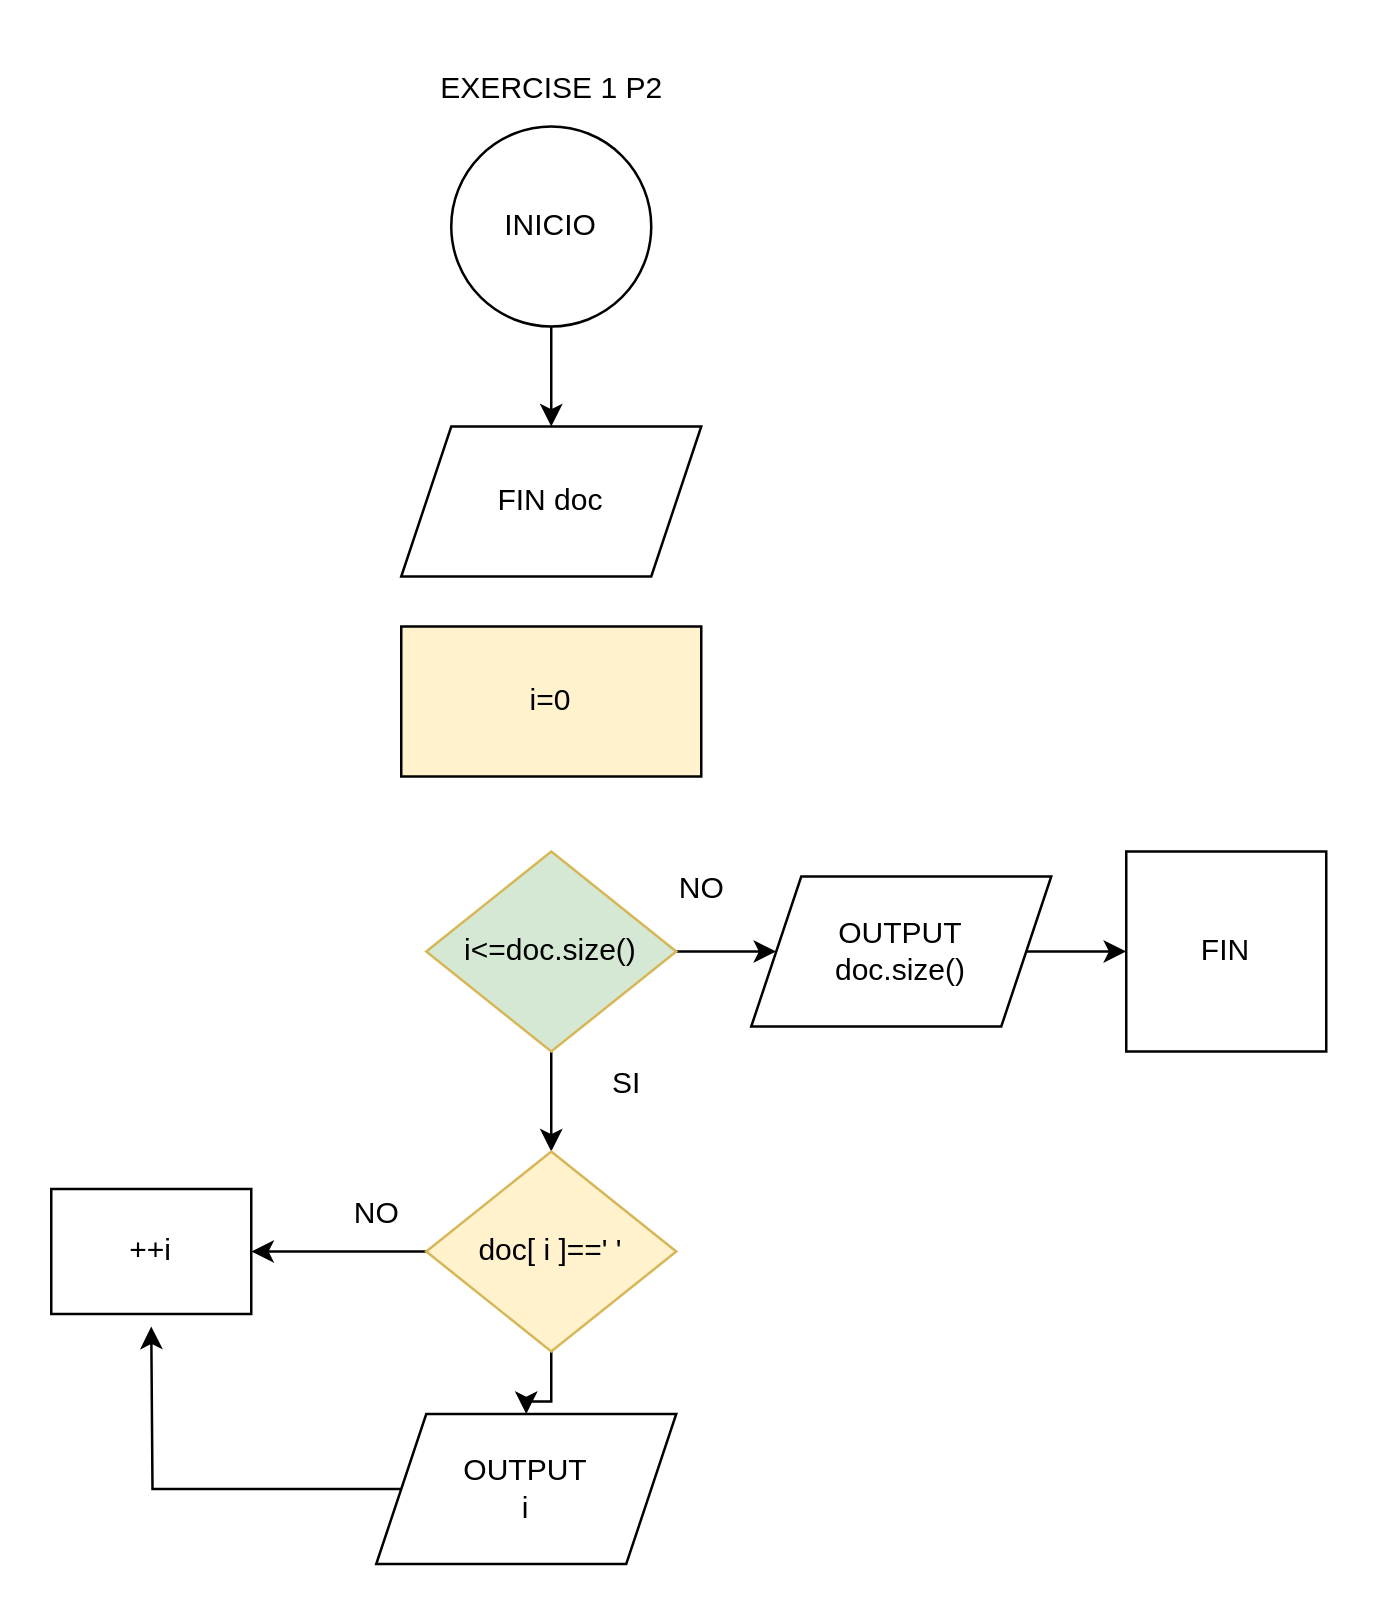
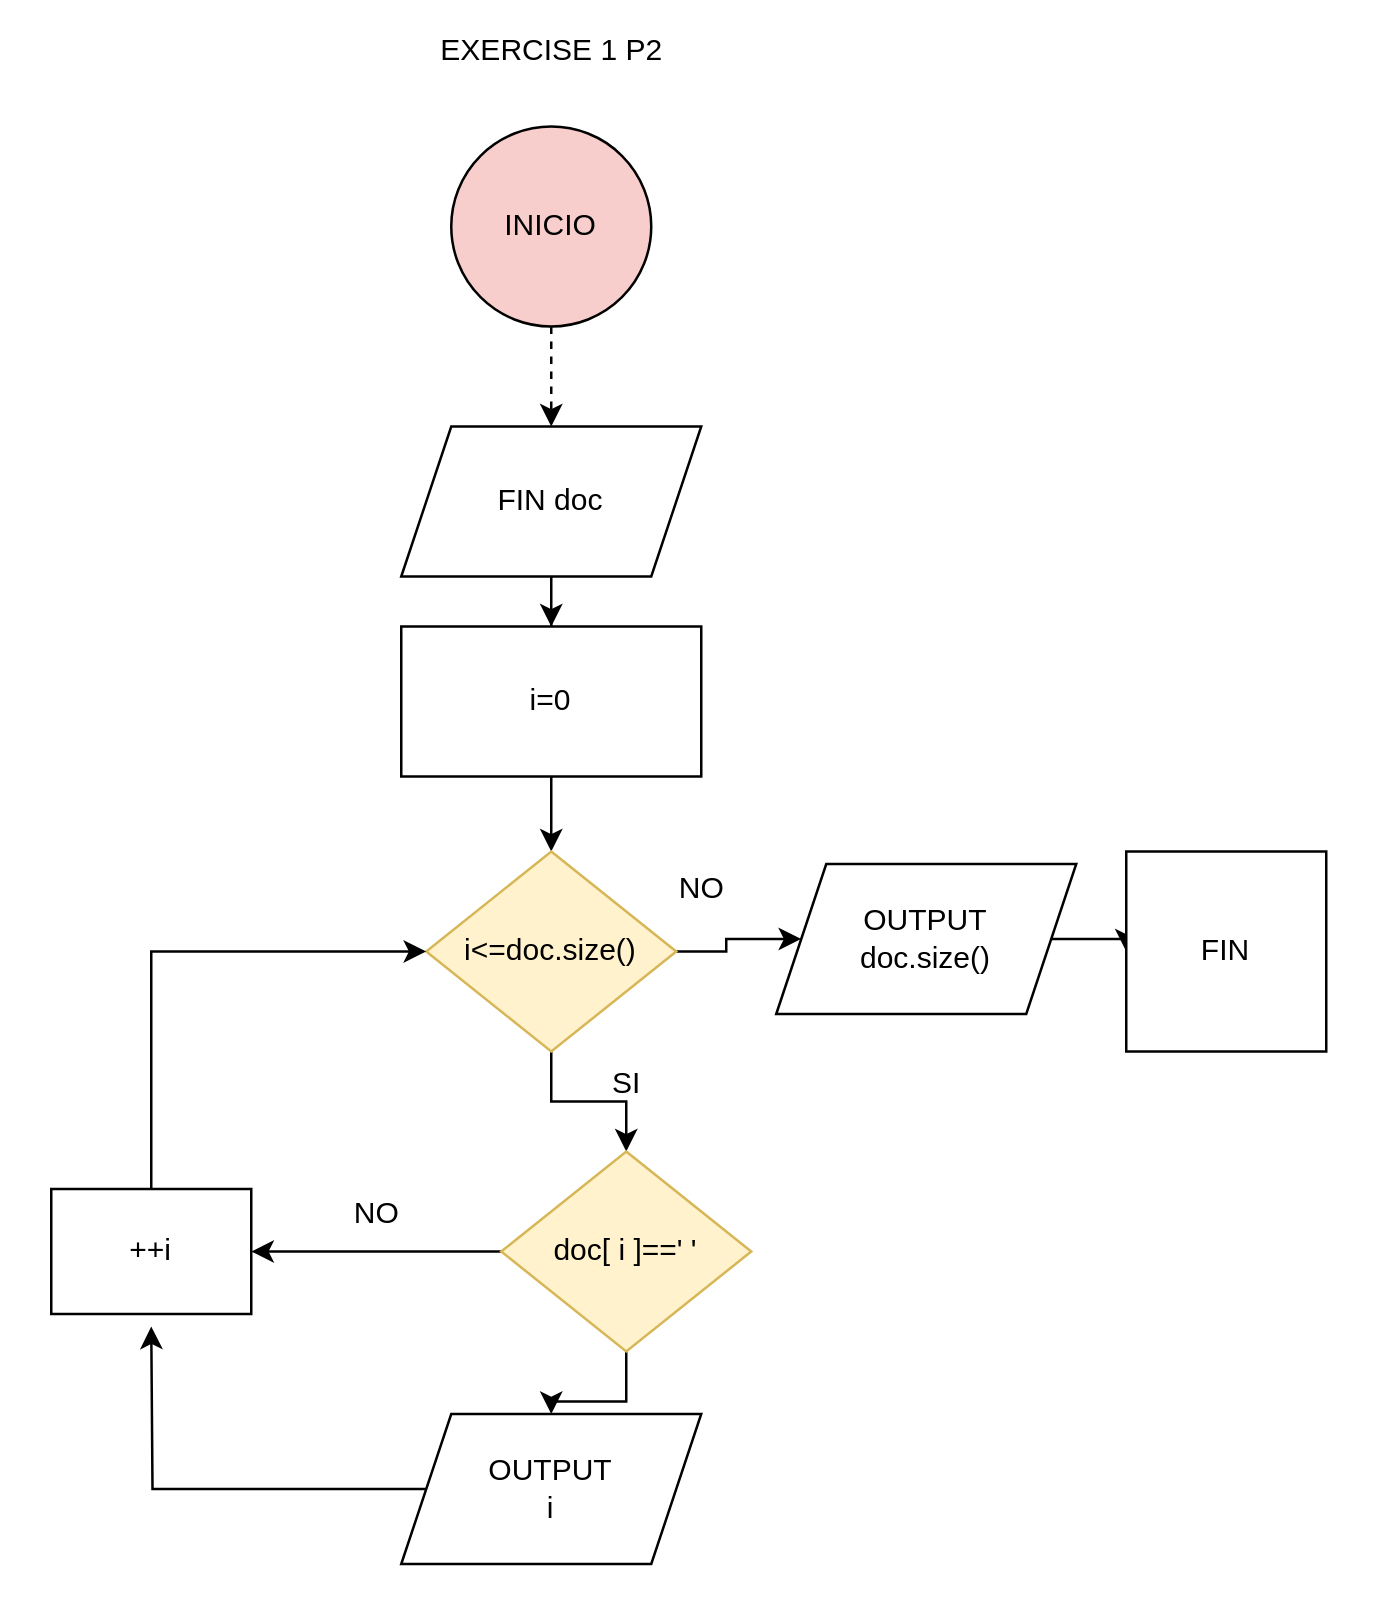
- <mxCell id="2" value="EXERCISE 1 P2" style="text;html=1;align=center;verticalAlign=middle;resizable=0;points=[];autosize=1;strokeColor=none;fillColor=none;" parent="1" vertex="1"><mxGeometry x="165" width="110" height="30" as="geometry" y="20" /></mxCell>
+ <mxCell id="2" value="EXERCISE 1 P2" style="text;html=1;align=center;verticalAlign=middle;resizable=0;points=[];autosize=1;strokeColor=none;fillColor=none;" parent="1" vertex="1"><mxGeometry x="165" y="5" width="110" height="30" as="geometry" /></mxCell>
- <mxCell id="4" value="INICIO" style="ellipse;whiteSpace=wrap;html=1;" vertex="1" parent="1"><mxGeometry x="180" y="50" width="80" height="80" as="geometry" /></mxCell>
+ <mxCell id="4" value="INICIO" style="ellipse;whiteSpace=wrap;html=1;fillColor=#f8cecc;" vertex="1" parent="1"><mxGeometry x="180" y="50" width="80" height="80" as="geometry" /></mxCell>
- <mxCell id="3" value="" style="edgeStyle=orthogonalEdgeStyle;rounded=0;orthogonalLoop=1;jettySize=auto;html=1;" edge="1" parent="1" source="4" target="6"><mxGeometry relative="1" as="geometry" /></mxCell>
+ <mxCell id="3" value="" style="edgeStyle=orthogonalEdgeStyle;rounded=0;orthogonalLoop=1;jettySize=auto;html=1;dashed=1;" edge="1" parent="1" source="4" target="6"><mxGeometry relative="1" as="geometry" /></mxCell>
+ <mxCell id="5" value="" style="edgeStyle=orthogonalEdgeStyle;rounded=0;orthogonalLoop=1;jettySize=auto;html=1;" edge="1" parent="1" source="6" target="8"><mxGeometry relative="1" as="geometry" /></mxCell>
- <mxCell id="8" value="i=0" style="whiteSpace=wrap;html=1;fillColor=#fff2cc;" vertex="1" parent="1"><mxGeometry x="160" y="250" width="120" height="60" as="geometry" /></mxCell>
+ <mxCell id="8" value="i=0" style="whiteSpace=wrap;html=1;" vertex="1" parent="1"><mxGeometry x="160" y="250" width="120" height="60" as="geometry" /></mxCell>
+ <mxCell id="7" value="" style="edgeStyle=orthogonalEdgeStyle;rounded=0;orthogonalLoop=1;jettySize=auto;html=1;" edge="1" parent="1" source="8" target="11"><mxGeometry relative="1" as="geometry" /></mxCell>
+ <mxCell id="17" style="edgeStyle=orthogonalEdgeStyle;rounded=0;orthogonalLoop=1;jettySize=auto;html=1;exitX=0.5;exitY=0;exitDx=0;exitDy=0;entryX=0;entryY=0.5;entryDx=0;entryDy=0;" edge="1" parent="1" source="18" target="11"><mxGeometry relative="1" as="geometry" /></mxCell>
- <mxCell id="11" value="i&amp;lt;=doc.size()" style="rhombus;whiteSpace=wrap;html=1;fillColor=#d5e8d4;strokeColor=#d6b656;" vertex="1" parent="1"><mxGeometry x="170" y="340" width="100" height="80" as="geometry" /></mxCell>
+ <mxCell id="11" value="i&amp;lt;=doc.size()" style="rhombus;whiteSpace=wrap;html=1;fillColor=#fff2cc;strokeColor=#d6b656;" vertex="1" parent="1"><mxGeometry x="170" y="340" width="100" height="80" as="geometry" /></mxCell>
- <mxCell id="23" value="OUTPUT&lt;div&gt;doc.size()&lt;/div&gt;" style="shape=parallelogram;perimeter=parallelogramPerimeter;whiteSpace=wrap;html=1;fixedSize=1;" vertex="1" parent="1"><mxGeometry x="300" y="350" width="120" height="60" as="geometry" /></mxCell>
+ <mxCell id="23" value="OUTPUT&lt;div&gt;doc.size()&lt;/div&gt;" style="shape=parallelogram;perimeter=parallelogramPerimeter;whiteSpace=wrap;html=1;fixedSize=1;" vertex="1" parent="1"><mxGeometry x="310" y="345" width="120" height="60" as="geometry" /></mxCell>
- <mxCell id="16" value="doc[ i ]==' '" style="rhombus;whiteSpace=wrap;html=1;fillColor=#fff2cc;strokeColor=#d6b656;" vertex="1" parent="1"><mxGeometry x="170" y="460" width="100" height="80" as="geometry" /></mxCell>
+ <mxCell id="16" value="doc[ i ]==' '" style="rhombus;whiteSpace=wrap;html=1;fillColor=#fff2cc;strokeColor=#d6b656;" vertex="1" parent="1"><mxGeometry x="200" y="460" width="100" height="80" as="geometry" /></mxCell>
- <mxCell id="21" value="OUTPUT&lt;div&gt;i&lt;/div&gt;" style="shape=parallelogram;perimeter=parallelogramPerimeter;whiteSpace=wrap;html=1;fixedSize=1;" vertex="1" parent="1"><mxGeometry x="150" y="565" width="120" height="60" as="geometry" /></mxCell>
+ <mxCell id="21" value="OUTPUT&lt;div&gt;i&lt;/div&gt;" style="shape=parallelogram;perimeter=parallelogramPerimeter;whiteSpace=wrap;html=1;fixedSize=1;" vertex="1" parent="1"><mxGeometry x="160" y="565" width="120" height="60" as="geometry" /></mxCell>
